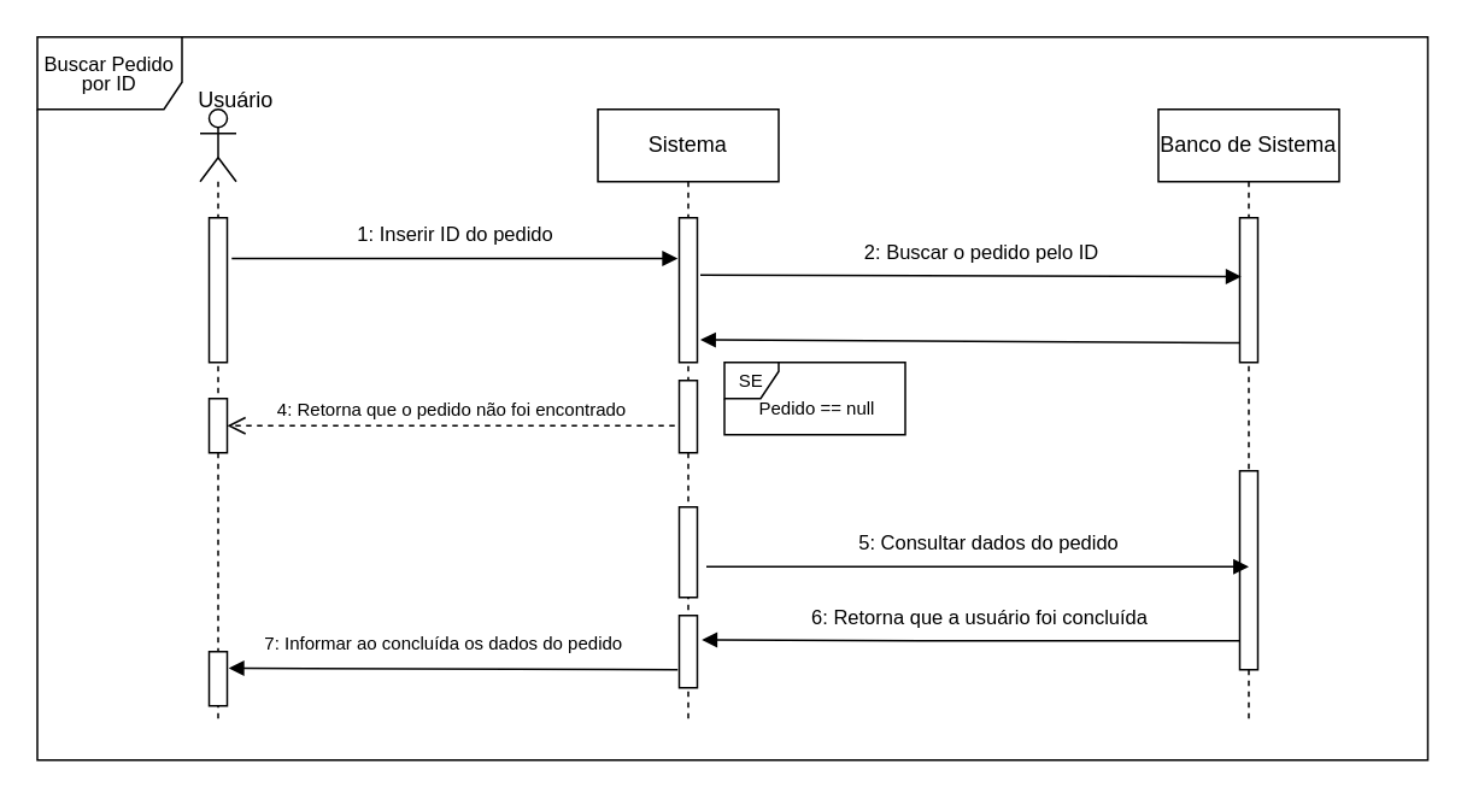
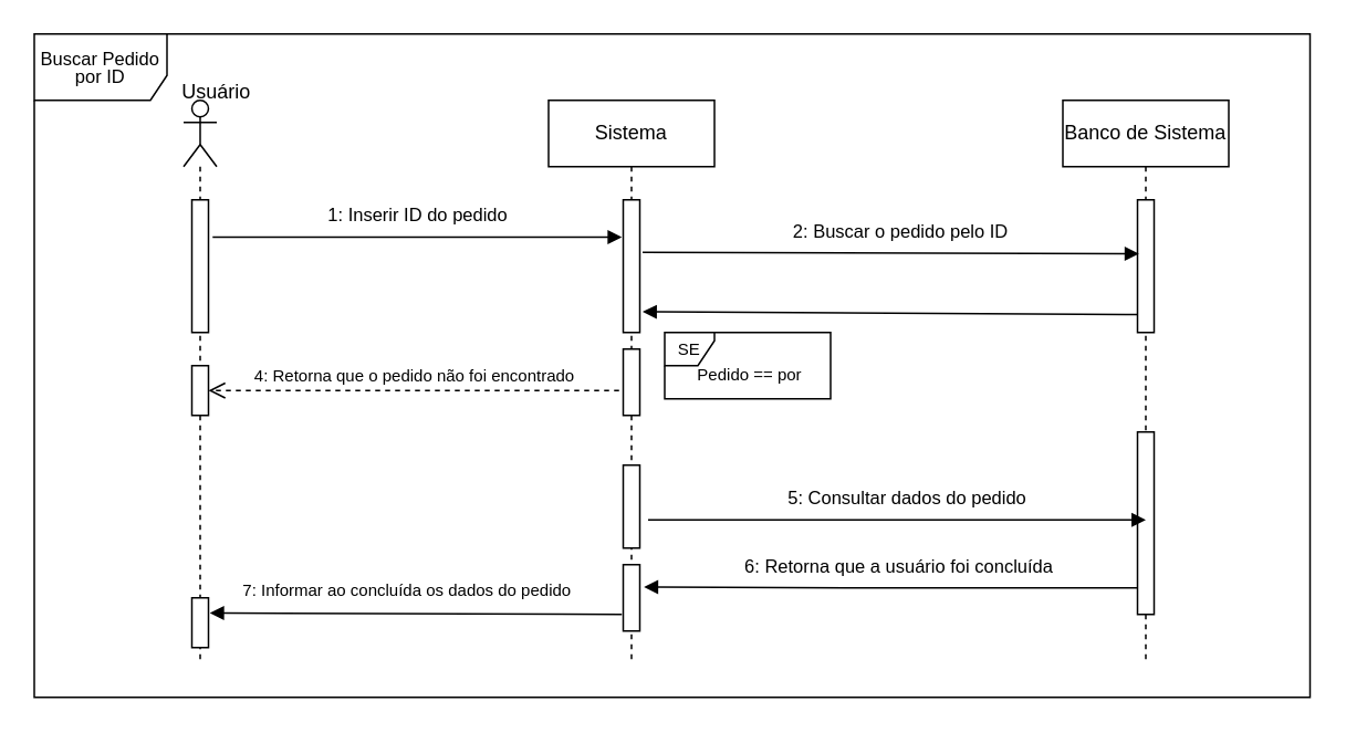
- <mxCell id="22" value="Pedido == null" style="text;html=1;strokeColor=none;fillColor=none;align=center;verticalAlign=middle;whiteSpace=wrap;rounded=0;fontSize=10;" parent="1" vertex="1"><mxGeometry x="414" y="210" width="75" height="30" as="geometry" /></mxCell>
+ <mxCell id="22" value="Pedido == por" style="text;html=1;strokeColor=none;fillColor=none;align=center;verticalAlign=middle;whiteSpace=wrap;rounded=0;fontSize=10;" parent="1" vertex="1"><mxGeometry x="414" y="210" width="75" height="30" as="geometry" /></mxCell>
